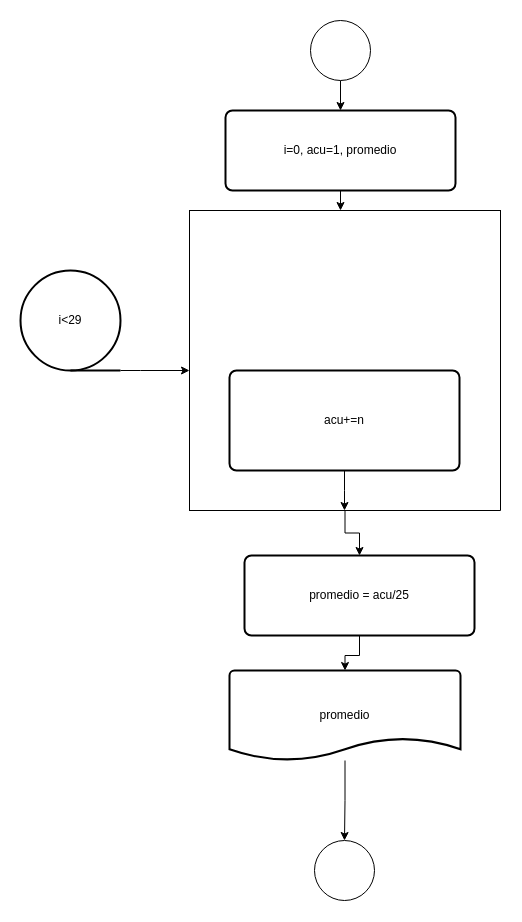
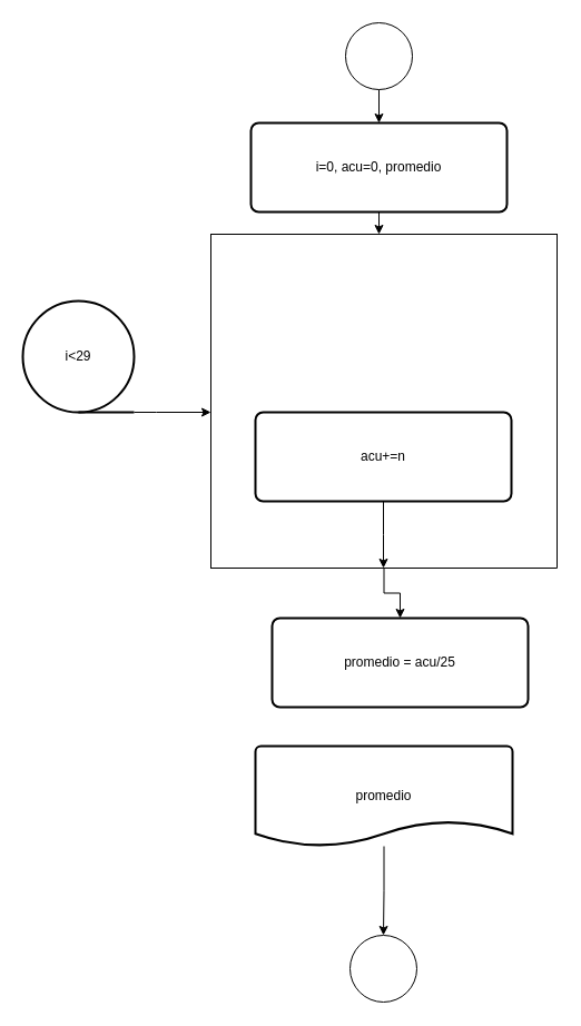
- <mxCell id="6" value="i=0, acu=1, promedio" style="rounded=1;whiteSpace=wrap;html=1;absoluteArcSize=1;arcSize=14;strokeWidth=2;" vertex="1" parent="1"><mxGeometry x="225" y="110" width="230" height="80" as="geometry" /></mxCell>
+ <mxCell id="6" value="i=0, acu=0, promedio" style="rounded=1;whiteSpace=wrap;html=1;absoluteArcSize=1;arcSize=14;strokeWidth=2;" vertex="1" parent="1"><mxGeometry x="225" y="110" width="230" height="80" as="geometry" /></mxCell>
- <mxCell id="10" value="acu+=n" style="rounded=1;whiteSpace=wrap;html=1;absoluteArcSize=1;arcSize=14;strokeWidth=2;" vertex="1" parent="1"><mxGeometry x="229" y="370" width="230" height="100" as="geometry" /></mxCell>
+ <mxCell id="10" value="acu+=n" style="rounded=1;whiteSpace=wrap;html=1;absoluteArcSize=1;arcSize=14;strokeWidth=2;" vertex="1" parent="1"><mxGeometry x="229" y="370" width="230" height="80" as="geometry" /></mxCell>
- <mxCell id="14" style="edgeStyle=orthogonalEdgeStyle;rounded=0;orthogonalLoop=1;jettySize=auto;html=1;entryX=0.5;entryY=0;entryDx=0;entryDy=0;entryPerimeter=0;" edge="1" parent="1" source="15" target="17"><mxGeometry relative="1" as="geometry" /></mxCell>
